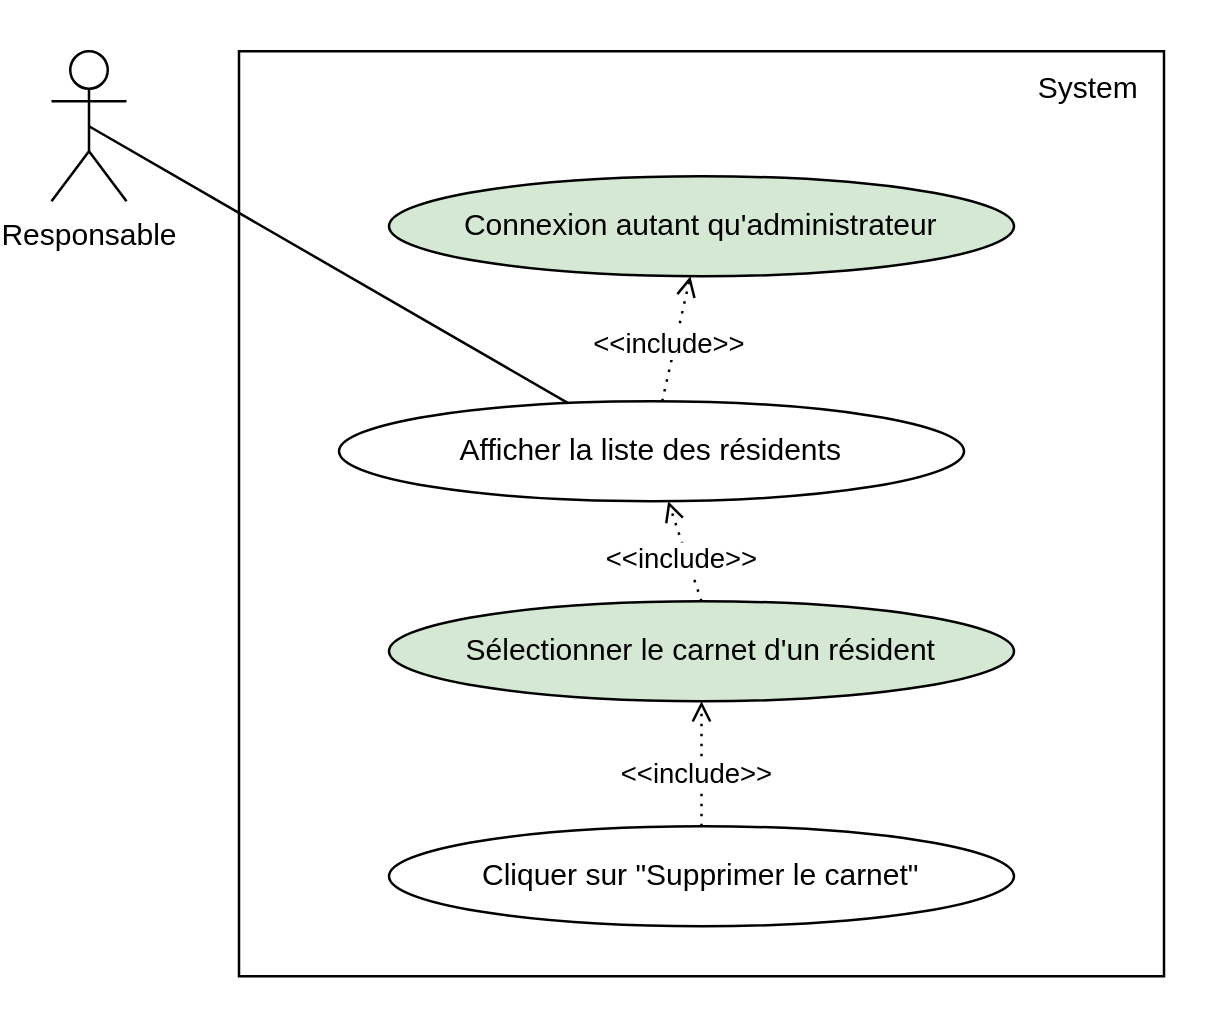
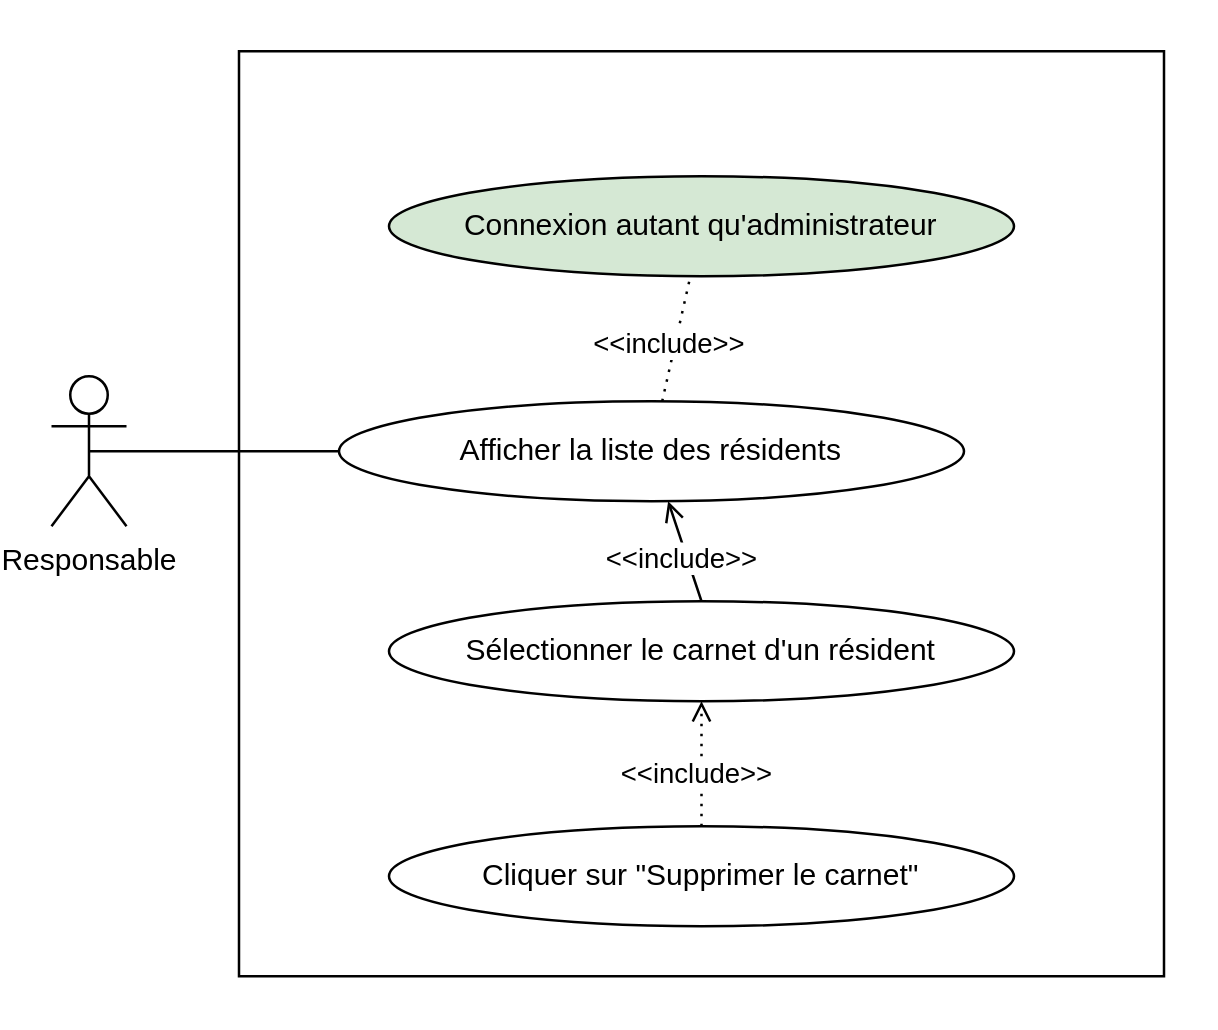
- <mxCell id="8" value="System" style="text;html=1;strokeColor=none;fillColor=none;align=center;verticalAlign=middle;whiteSpace=wrap;rounded=0;" parent="1" vertex="1"><mxGeometry x="405" y="20" width="60" height="30" as="geometry" /></mxCell>
- <mxCell id="7" value="Responsable" style="shape=umlActor;verticalLabelPosition=bottom;verticalAlign=top;html=1;outlineConnect=0;" parent="1" vertex="1"><mxGeometry x="20" y="20" width="30" height="60" as="geometry" /></mxCell>
+ <mxCell id="7" value="Responsable" style="shape=umlActor;verticalLabelPosition=bottom;verticalAlign=top;html=1;outlineConnect=0;" parent="1" vertex="1"><mxGeometry x="20" y="150" width="30" height="60" as="geometry" /></mxCell>
- <mxCell id="4" value="" style="endArrow=open;dashed=1;html=1;dashPattern=1 3;strokeWidth=1;rounded=0;endFill=0;" parent="1" source="6" target="3" edge="1"><mxGeometry width="50" height="50" relative="1" as="geometry"><mxPoint x="280" y="160" as="sourcePoint" /><mxPoint x="280" y="110" as="targetPoint" /></mxGeometry></mxCell>
+ <mxCell id="4" value="" style="endArrow=none;dashed=1;html=1;dashPattern=1 3;strokeWidth=1;rounded=0;endFill=0;" parent="1" source="6" target="3" edge="1"><mxGeometry width="50" height="50" relative="1" as="geometry"><mxPoint x="280" y="160" as="sourcePoint" /><mxPoint x="280" y="110" as="targetPoint" /></mxGeometry></mxCell>
- <mxCell id="14" value="" style="endArrow=open;dashed=1;html=1;dashPattern=1 3;strokeWidth=1;rounded=0;endFill=0;exitX=0.5;exitY=0;exitDx=0;exitDy=0;" parent="1" source="10" target="6" edge="1"><mxGeometry width="50" height="50" relative="1" as="geometry"><mxPoint x="290" y="340" as="sourcePoint" /><mxPoint x="280" y="200" as="targetPoint" /></mxGeometry></mxCell>
+ <mxCell id="14" value="" style="endArrow=open;dashed=0;html=1;dashPattern=1 3;strokeWidth=1;rounded=0;endFill=0;exitX=0.5;exitY=0;exitDx=0;exitDy=0;" parent="1" source="10" target="6" edge="1"><mxGeometry width="50" height="50" relative="1" as="geometry"><mxPoint x="290" y="340" as="sourcePoint" /><mxPoint x="280" y="200" as="targetPoint" /></mxGeometry></mxCell>
- <mxCell id="10" value="Sélectionner le carnet d'un résident" style="ellipse;whiteSpace=wrap;html=1;fillColor=#d5e8d4;" parent="1" vertex="1"><mxGeometry x="155" y="240" width="250" height="40" as="geometry" /></mxCell>
+ <mxCell id="10" value="Sélectionner le carnet d'un résident" style="ellipse;whiteSpace=wrap;html=1;" parent="1" vertex="1"><mxGeometry x="155" y="240" width="250" height="40" as="geometry" /></mxCell>
